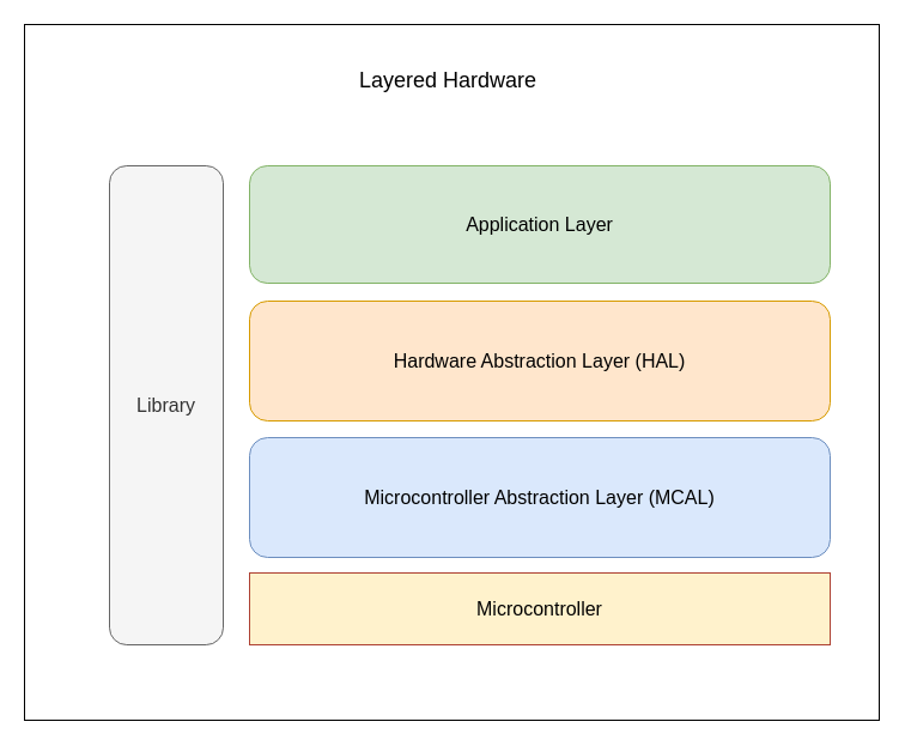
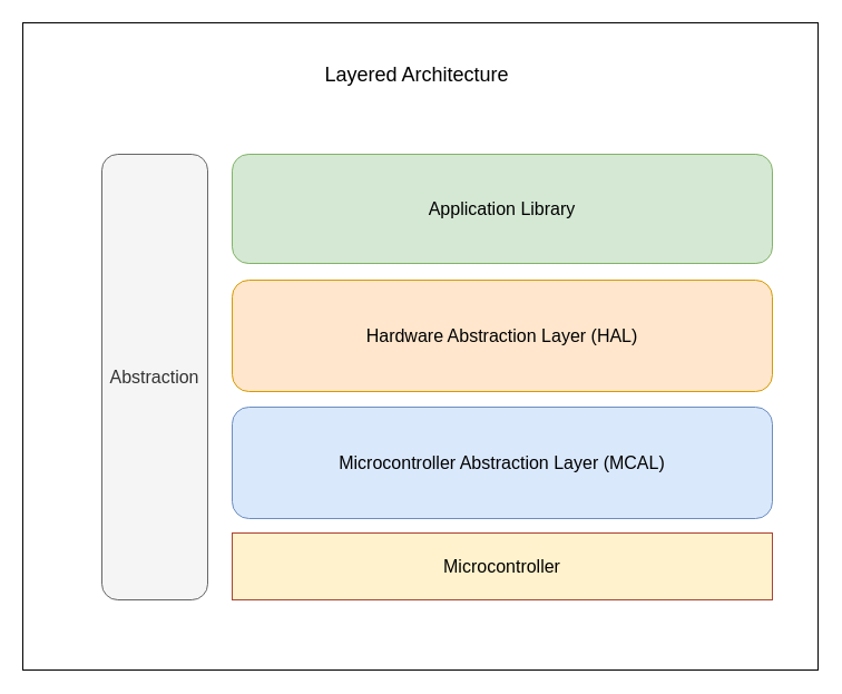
- <mxCell id="7" value="&lt;font style=&quot;font-size: 18px;&quot;&gt;Layered Hardware&lt;/font&gt;" style="text;html=1;strokeColor=none;fillColor=none;align=center;verticalAlign=middle;whiteSpace=wrap;rounded=0;fontSize=16;" parent="1" vertex="1"><mxGeometry x="249" y="52" width="250" height="30" as="geometry" /></mxCell>
+ <mxCell id="7" value="&lt;font style=&quot;font-size: 18px;&quot;&gt;Layered Architecture&lt;/font&gt;" style="text;html=1;strokeColor=none;fillColor=none;align=center;verticalAlign=middle;whiteSpace=wrap;rounded=0;fontSize=16;" parent="1" vertex="1"><mxGeometry x="249" y="52" width="250" height="30" as="geometry" /></mxCell>
- <mxCell id="5" value="Application Layer" style="rounded=1;whiteSpace=wrap;html=1;fontSize=16;fillColor=#d5e8d4;strokeColor=#82b366;" parent="1" vertex="1"><mxGeometry x="208" y="138" width="485" height="98" as="geometry" /></mxCell>
+ <mxCell id="5" value="Application Library" style="rounded=1;whiteSpace=wrap;html=1;fontSize=16;fillColor=#d5e8d4;strokeColor=#82b366;" parent="1" vertex="1"><mxGeometry x="208" y="138" width="485" height="98" as="geometry" /></mxCell>
- <mxCell id="6" value="Library" style="rounded=1;whiteSpace=wrap;html=1;fontSize=16;fillColor=#f5f5f5;fontColor=#333333;strokeColor=#666666;" parent="1" vertex="1"><mxGeometry x="91" y="138" width="95" height="400" as="geometry" /></mxCell>
+ <mxCell id="6" value="Abstraction" style="rounded=1;whiteSpace=wrap;html=1;fontSize=16;fillColor=#f5f5f5;fontColor=#333333;strokeColor=#666666;" parent="1" vertex="1"><mxGeometry x="91" y="138" width="95" height="400" as="geometry" /></mxCell>
